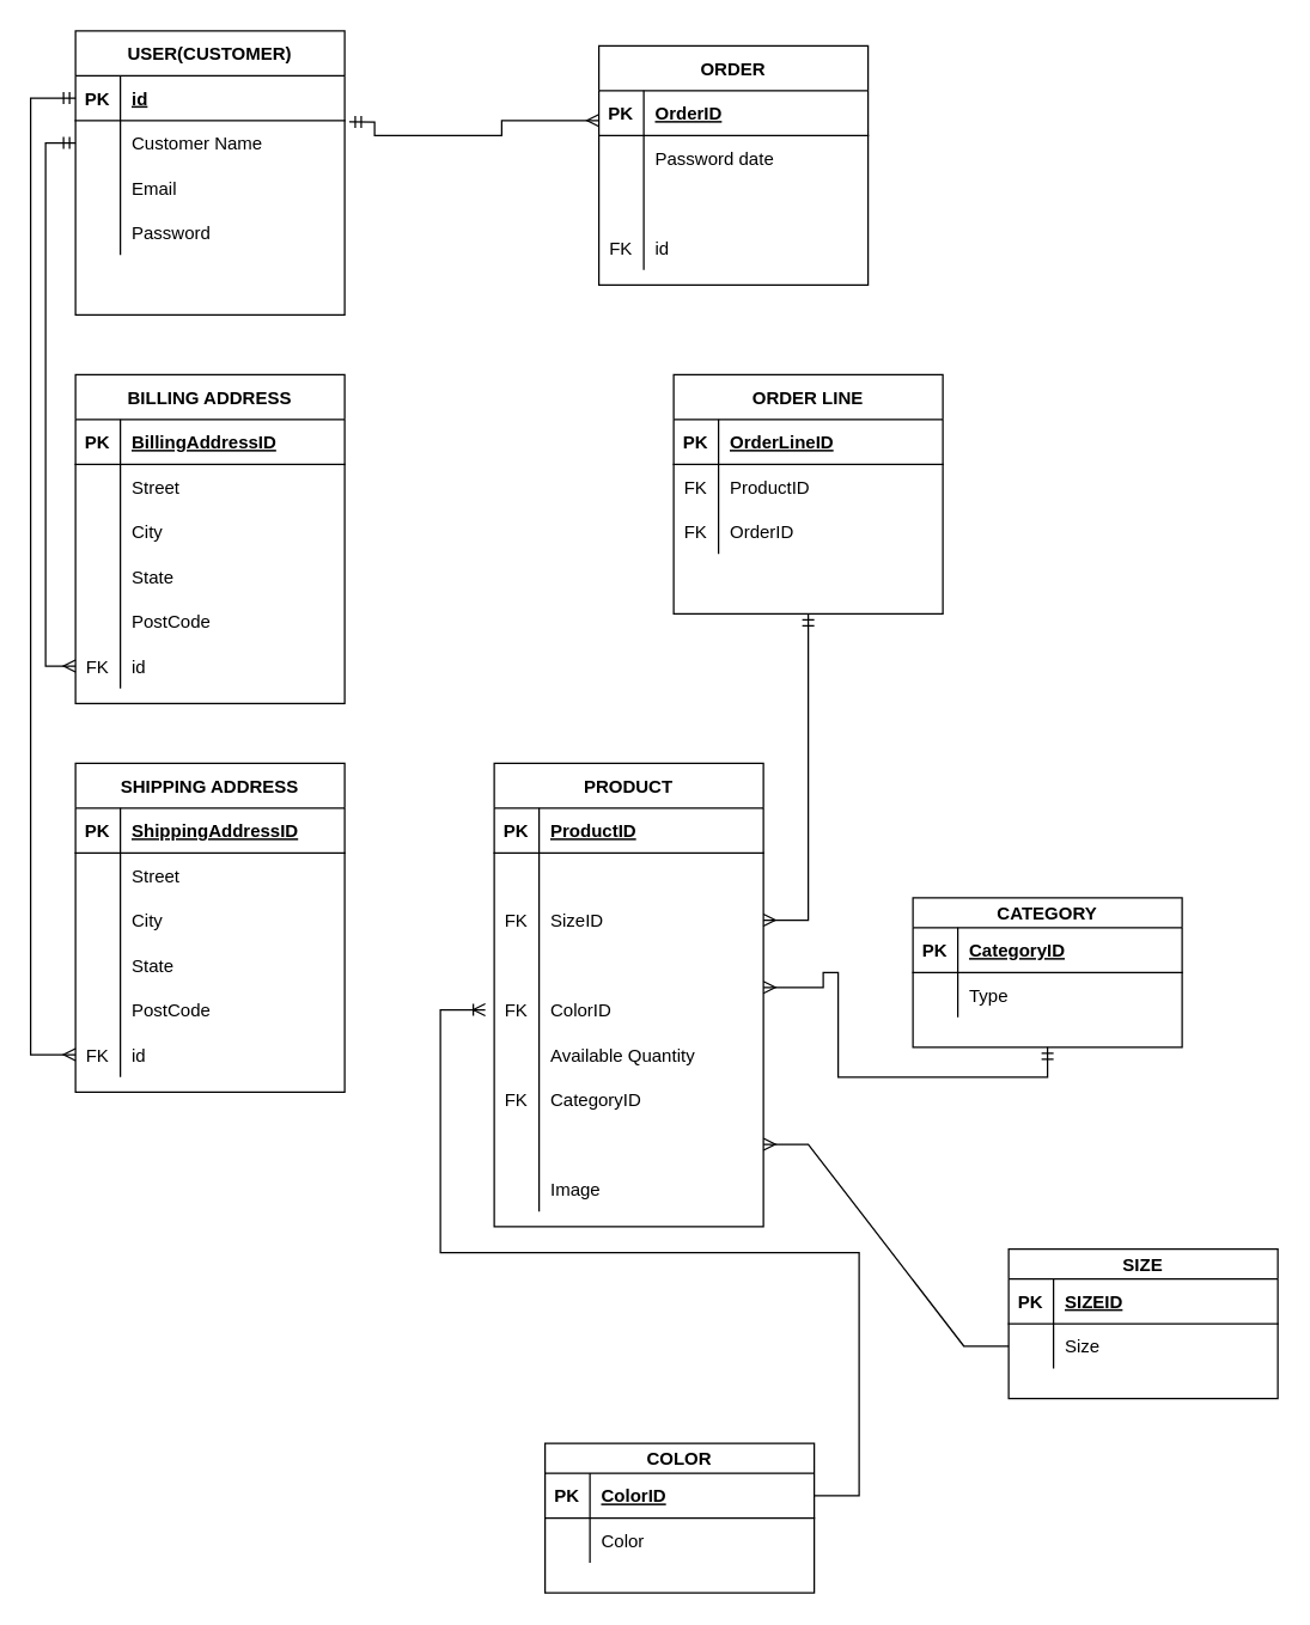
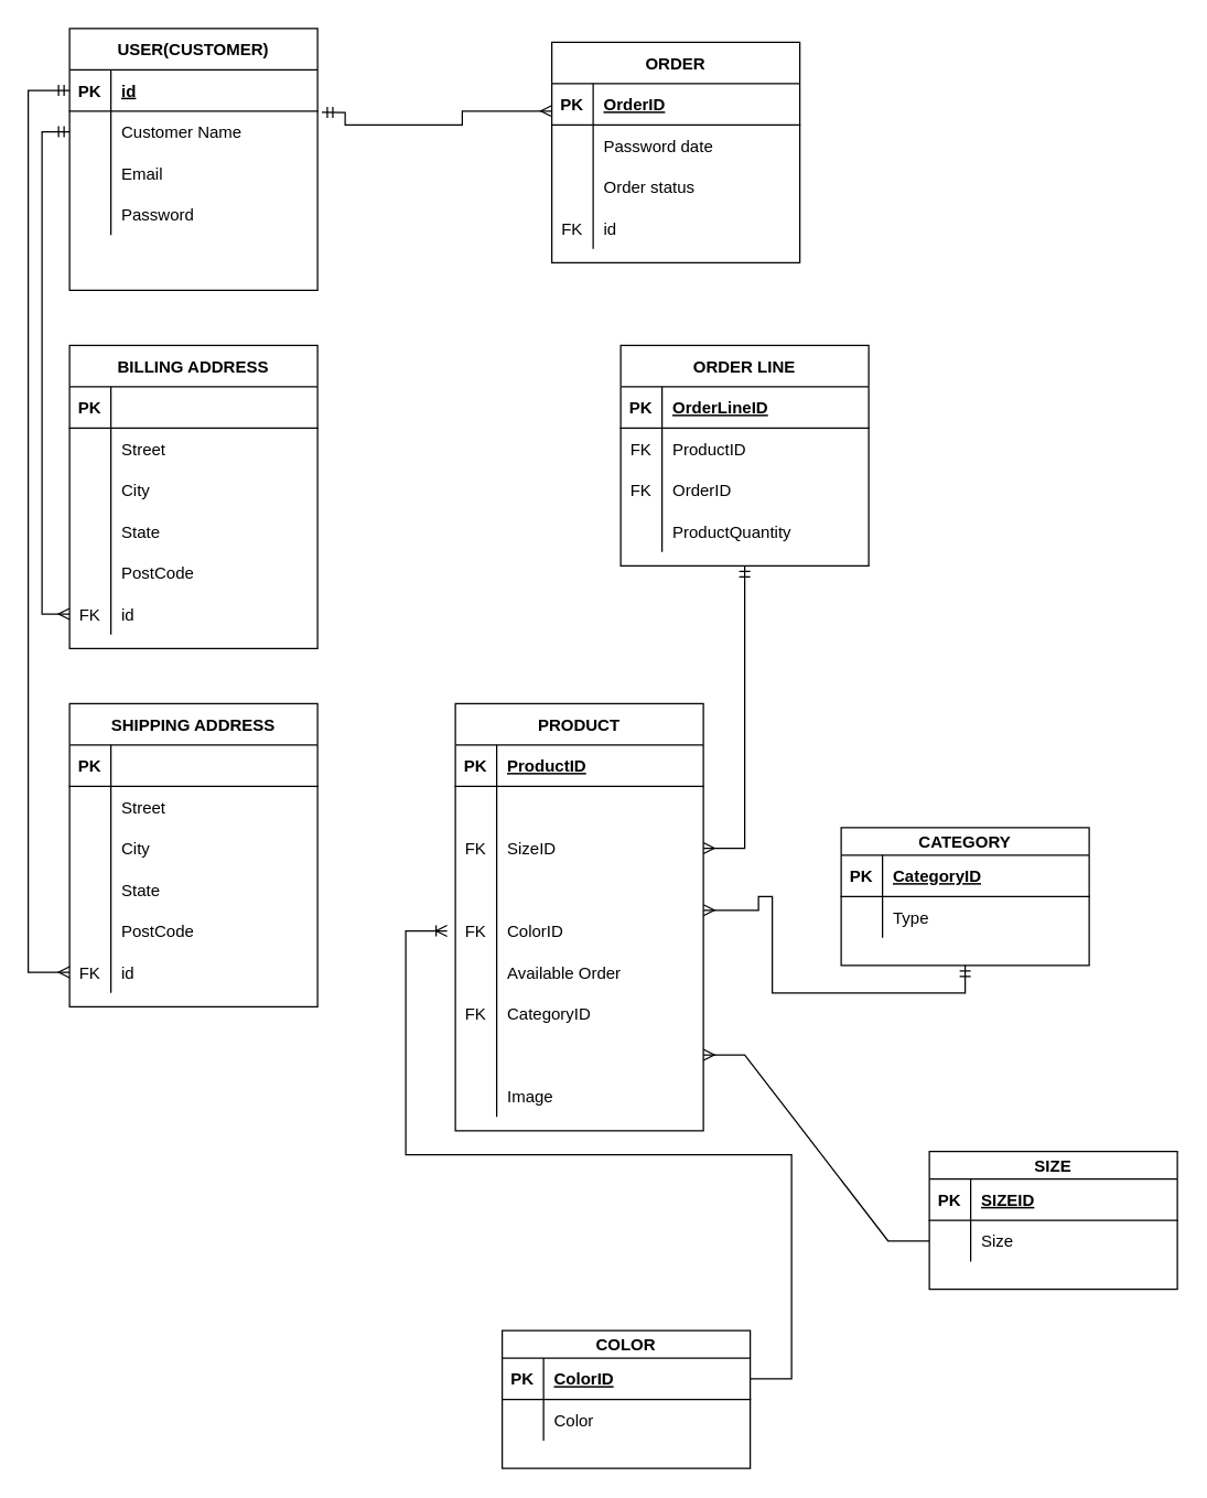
+ <mxCell id="52" value="Order status" style="shape=partialRectangle;connectable=0;fillColor=none;top=0;left=0;bottom=0;right=0;align=left;spacingLeft=6;overflow=hidden;" parent="50" vertex="1"><mxGeometry x="30" width="150" height="30" as="geometry"><mxRectangle width="150" height="30" as="alternateBounds" /></mxGeometry></mxCell>
- <mxCell id="82" value="BillingAddressID" style="shape=partialRectangle;connectable=0;fillColor=none;top=0;left=0;bottom=0;right=0;align=left;spacingLeft=6;fontStyle=5;overflow=hidden;" parent="80" vertex="1"><mxGeometry x="30" width="150" height="30" as="geometry"><mxRectangle width="150" height="30" as="alternateBounds" /></mxGeometry></mxCell>
+ <mxCell id="69" value="ProductQuantity" style="shape=partialRectangle;connectable=0;fillColor=none;top=0;left=0;bottom=0;right=0;align=left;spacingLeft=6;overflow=hidden;" parent="67" vertex="1"><mxGeometry x="30" width="150" height="30" as="geometry"><mxRectangle width="150" height="30" as="alternateBounds" /></mxGeometry></mxCell>
- <mxCell id="101" value="ShippingAddressID" style="shape=partialRectangle;connectable=0;fillColor=none;top=0;left=0;bottom=0;right=0;align=left;spacingLeft=6;fontStyle=5;overflow=hidden;" parent="99" vertex="1"><mxGeometry x="30" width="150" height="30" as="geometry"><mxRectangle width="150" height="30" as="alternateBounds" /></mxGeometry></mxCell>
- <mxCell id="34" value="Available Quantity" style="shape=partialRectangle;connectable=0;fillColor=none;top=0;left=0;bottom=0;right=0;align=left;spacingLeft=6;overflow=hidden;" parent="32" vertex="1"><mxGeometry x="30" width="150" height="30" as="geometry"><mxRectangle width="150" height="30" as="alternateBounds" /></mxGeometry></mxCell>
+ <mxCell id="34" value="Available Order" style="shape=partialRectangle;connectable=0;fillColor=none;top=0;left=0;bottom=0;right=0;align=left;spacingLeft=6;overflow=hidden;" parent="32" vertex="1"><mxGeometry x="30" width="150" height="30" as="geometry"><mxRectangle width="150" height="30" as="alternateBounds" /></mxGeometry></mxCell>
